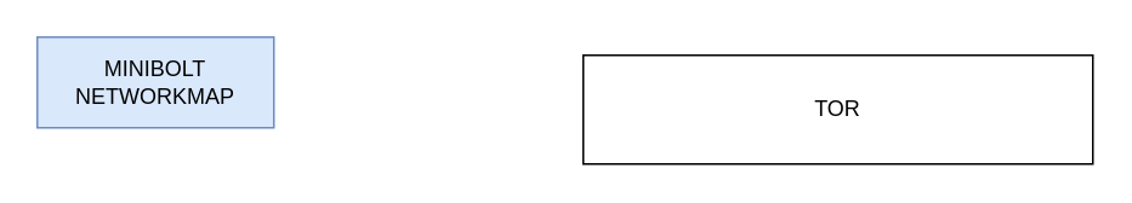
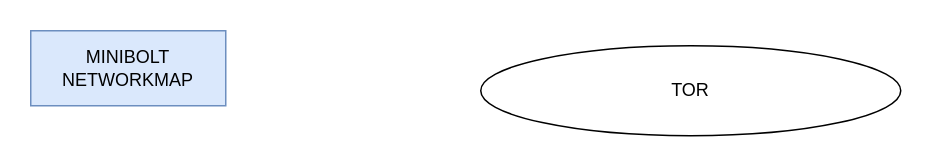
- <mxCell id="3" value="TOR" style="rounded=0;whiteSpace=wrap;html=1;" vertex="1" parent="1"><mxGeometry x="320" y="30" width="280" height="60" as="geometry" /></mxCell>
+ <mxCell id="3" value="TOR" style="ellipse;whiteSpace=wrap;html=1;" vertex="1" parent="1"><mxGeometry x="320" y="30" width="280" height="60" as="geometry" /></mxCell>
